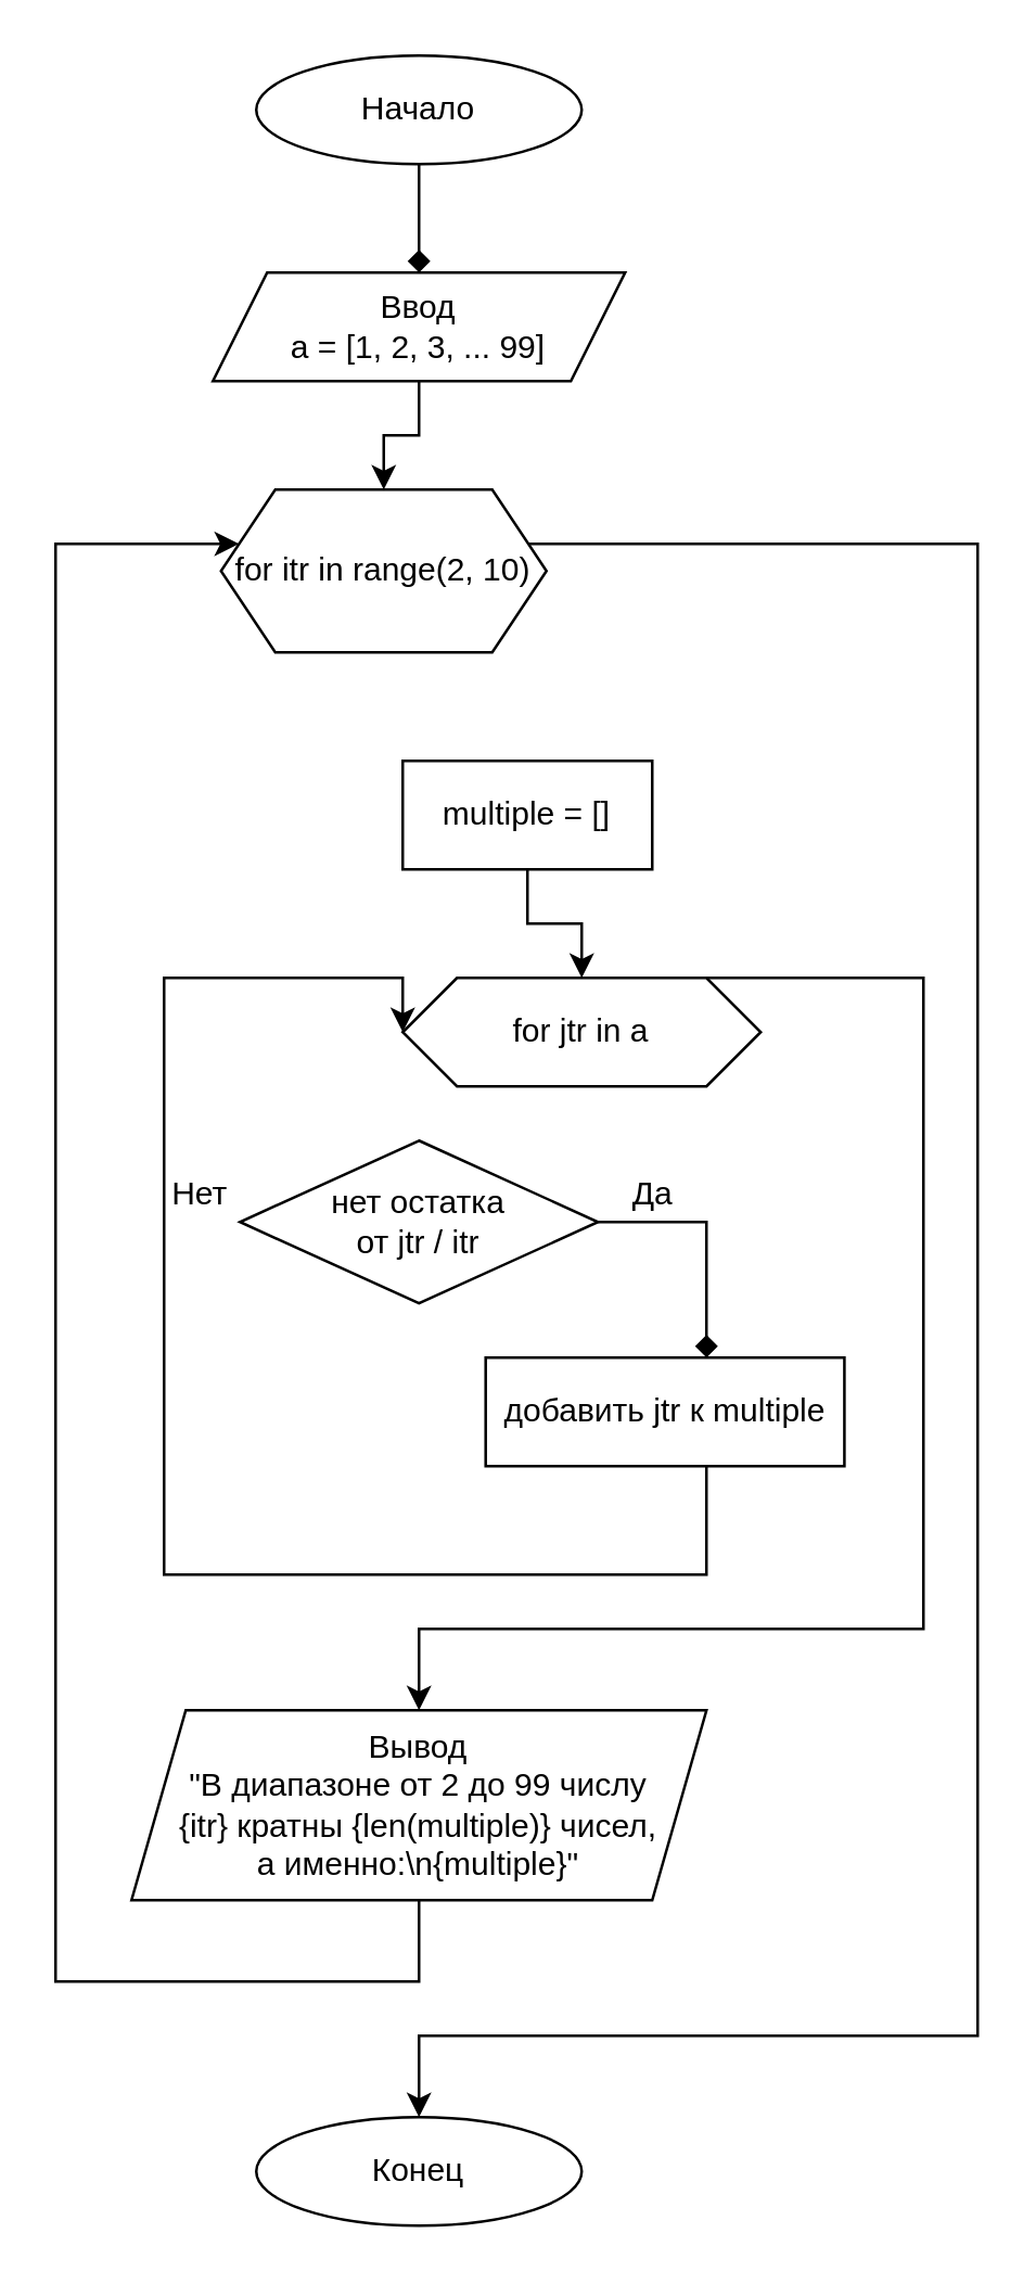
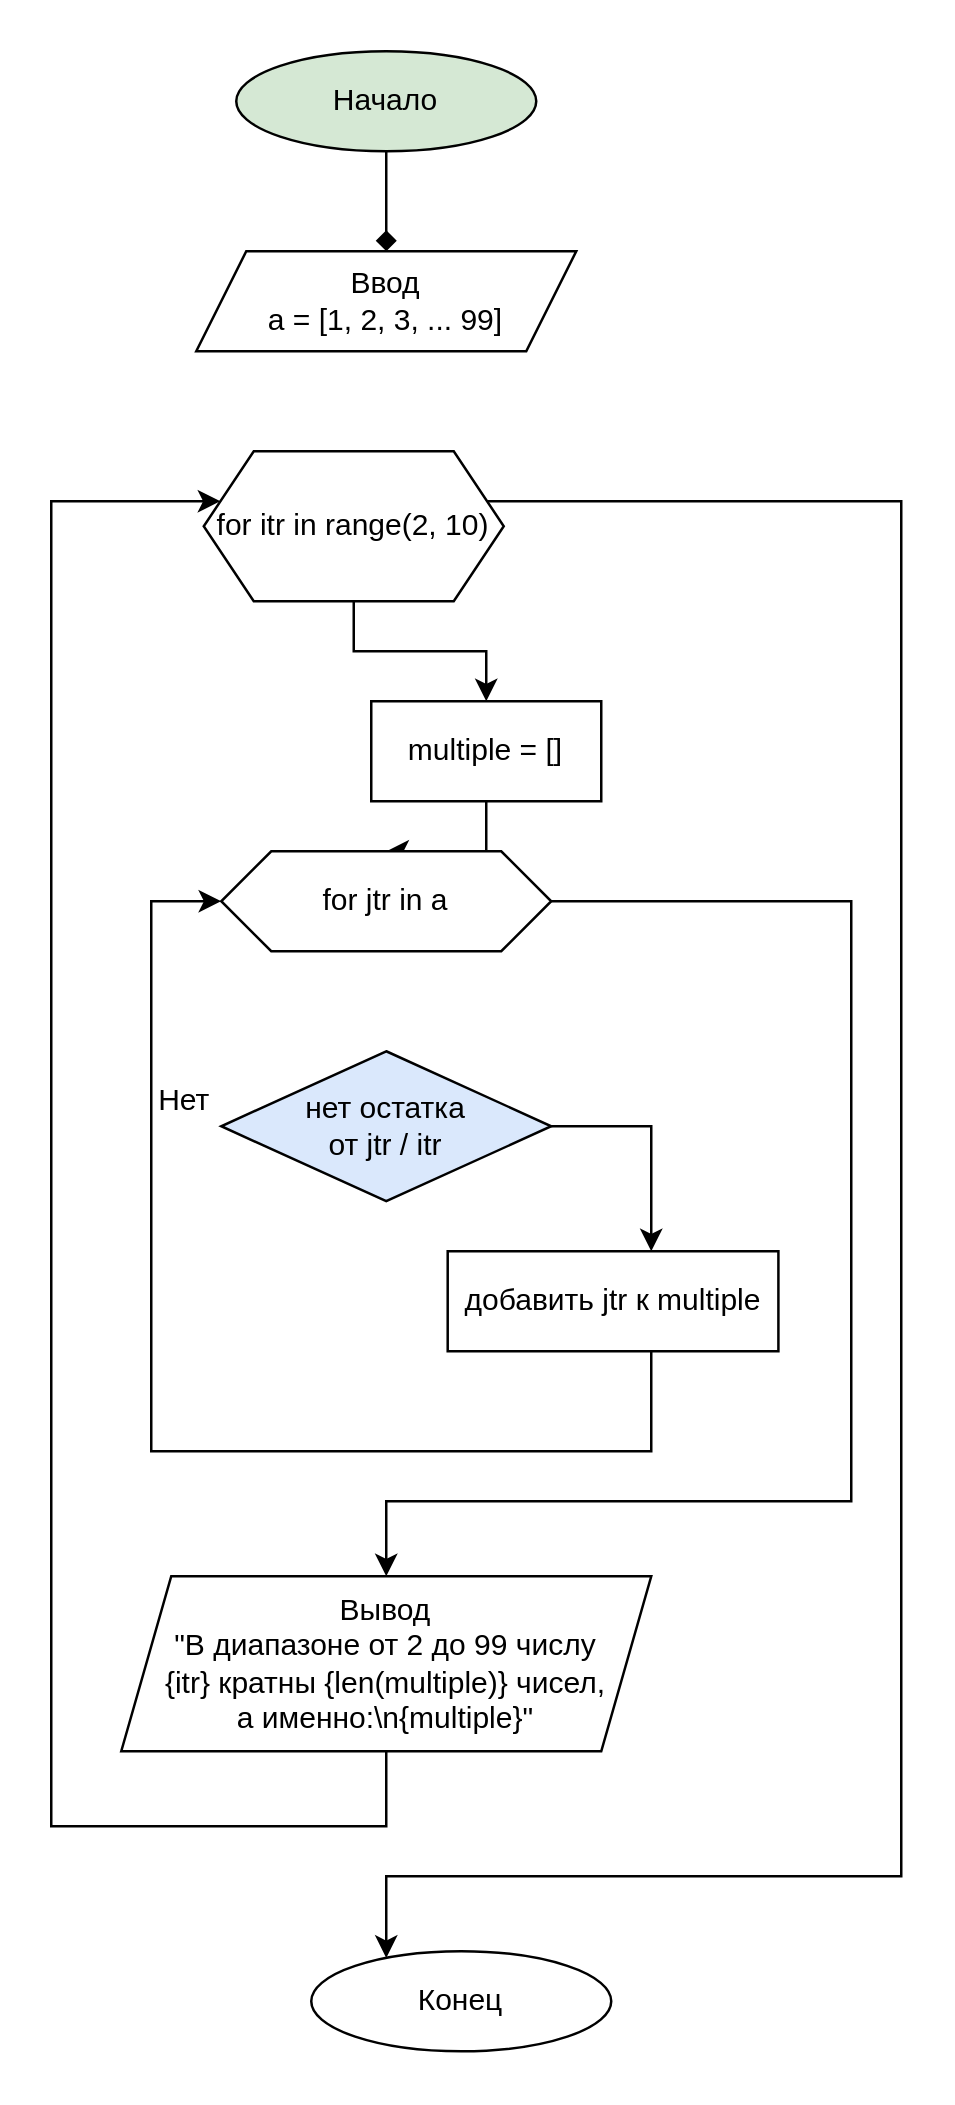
- <mxCell id="3" value="Начало" style="ellipse;whiteSpace=wrap;html=1;" parent="1" vertex="1"><mxGeometry x="94" y="20" width="120" height="40" as="geometry" /></mxCell>
+ <mxCell id="3" value="Начало" style="ellipse;whiteSpace=wrap;html=1;fillColor=#d5e8d4;" parent="1" vertex="1"><mxGeometry x="94" y="20" width="120" height="40" as="geometry" /></mxCell>
- <mxCell id="4" value="" style="edgeStyle=orthogonalEdgeStyle;rounded=0;orthogonalLoop=1;jettySize=auto;html=1;" edge="1" parent="1" source="5" target="9"><mxGeometry relative="1" as="geometry" /></mxCell>
+ <mxCell id="7" value="" style="edgeStyle=orthogonalEdgeStyle;rounded=0;orthogonalLoop=1;jettySize=auto;html=1;" edge="1" parent="1" source="9" target="11"><mxGeometry relative="1" as="geometry" /></mxCell>
- <mxCell id="13" value="for jtr in a" style="shape=hexagon;perimeter=hexagonPerimeter2;whiteSpace=wrap;html=1;fixedSize=1;" vertex="1" parent="1"><mxGeometry x="148" y="360" width="132" height="40" as="geometry" /></mxCell>
+ <mxCell id="13" value="for jtr in a" style="shape=hexagon;perimeter=hexagonPerimeter2;whiteSpace=wrap;html=1;fixedSize=1;" vertex="1" parent="1"><mxGeometry x="88" y="340" width="132" height="40" as="geometry" /></mxCell>
- <mxCell id="18" value="Да" style="text;html=1;align=center;verticalAlign=middle;resizable=0;points=[];autosize=1;" vertex="1" parent="1"><mxGeometry x="225" y="430" width="30" height="20" as="geometry" /></mxCell>
- <mxCell id="15" value="нет остатка &lt;br&gt;от jtr / itr" style="rhombus;whiteSpace=wrap;html=1;" vertex="1" parent="1"><mxGeometry x="88" y="420" width="132" height="60" as="geometry" /></mxCell>
+ <mxCell id="15" value="нет остатка &lt;br&gt;от jtr / itr" style="rhombus;whiteSpace=wrap;html=1;fillColor=#dae8fc;" vertex="1" parent="1"><mxGeometry x="88" y="420" width="132" height="60" as="geometry" /></mxCell>
- <mxCell id="14" style="edgeStyle=orthogonalEdgeStyle;rounded=0;orthogonalLoop=1;jettySize=auto;html=1;endArrow=diamond;" edge="1" parent="1" source="15" target="17"><mxGeometry relative="1" as="geometry"><Array as="points"><mxPoint x="260" y="450" /></Array></mxGeometry></mxCell>
+ <mxCell id="14" style="edgeStyle=orthogonalEdgeStyle;rounded=0;orthogonalLoop=1;jettySize=auto;html=1;" edge="1" parent="1" source="15" target="17"><mxGeometry relative="1" as="geometry"><Array as="points"><mxPoint x="260" y="450" /></Array></mxGeometry></mxCell>
- <mxCell id="6" value="Конец" style="ellipse;whiteSpace=wrap;html=1;" parent="1" vertex="1"><mxGeometry x="94" y="780" width="120" height="40" as="geometry" /></mxCell>
+ <mxCell id="6" value="Конец" style="ellipse;whiteSpace=wrap;html=1;" parent="1" vertex="1"><mxGeometry x="124" y="780" width="120" height="40" as="geometry" /></mxCell>
